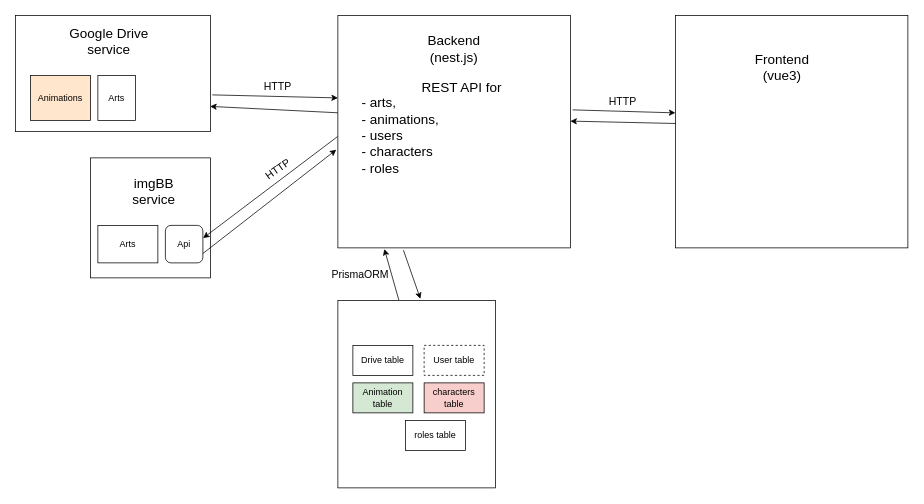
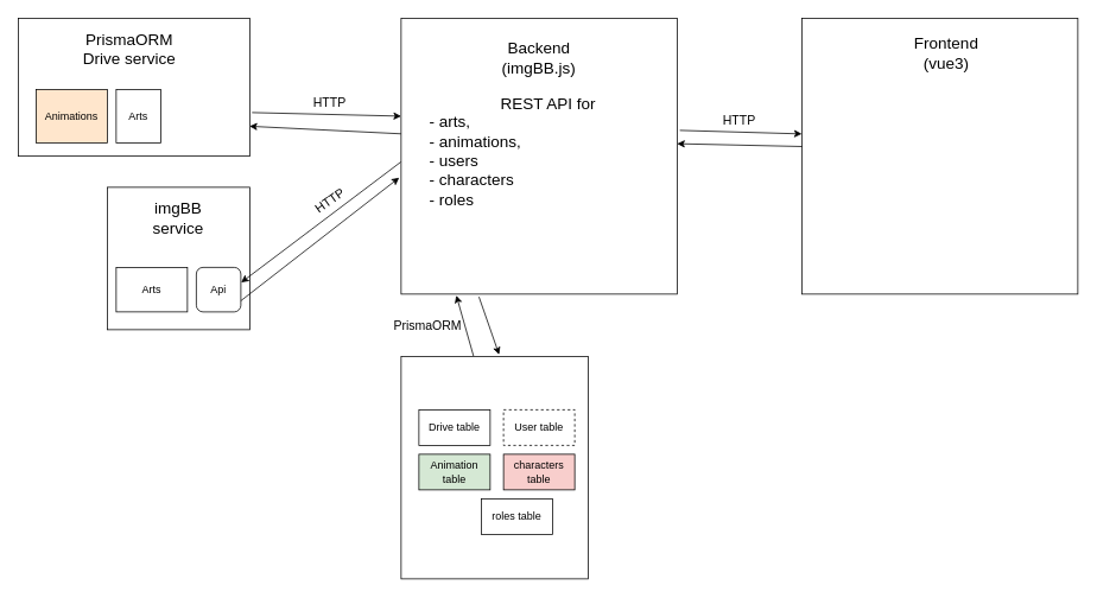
- <mxCell id="23" value="&lt;span style=&quot;font-size: 18px;&quot;&gt;Google Drive service&lt;/span&gt;" style="text;strokeColor=none;align=center;fillColor=none;html=1;verticalAlign=middle;whiteSpace=wrap;rounded=0;" parent="1" vertex="1"><mxGeometry x="90" y="20" width="110" height="70" as="geometry" /></mxCell>
+ <mxCell id="23" value="&lt;span style=&quot;font-size: 18px;&quot;&gt;PrismaORM Drive service&lt;/span&gt;" style="text;strokeColor=none;align=center;fillColor=none;html=1;verticalAlign=middle;whiteSpace=wrap;rounded=0;" parent="1" vertex="1"><mxGeometry x="90" y="20" width="110" height="70" as="geometry" /></mxCell>
- <mxCell id="3" value="&lt;font style=&quot;font-size: 18px;&quot;&gt;Backend (nest.js)&lt;/font&gt;" style="text;strokeColor=none;align=center;fillColor=none;html=1;verticalAlign=middle;whiteSpace=wrap;rounded=0;" parent="1" vertex="1"><mxGeometry x="550" y="30" width="110" height="70" as="geometry" /></mxCell>
+ <mxCell id="3" value="&lt;font style=&quot;font-size: 18px;&quot;&gt;Backend (imgBB.js)&lt;/font&gt;" style="text;strokeColor=none;align=center;fillColor=none;html=1;verticalAlign=middle;whiteSpace=wrap;rounded=0;" parent="1" vertex="1"><mxGeometry x="550" y="30" width="110" height="70" as="geometry" /></mxCell>
- <mxCell id="22" value="&lt;div&gt;&lt;span style=&quot;font-size: 18px;&quot;&gt;Frontend&lt;/span&gt;&lt;/div&gt;&lt;div&gt;&lt;span style=&quot;font-size: 18px;&quot;&gt;(vue3)&lt;/span&gt;&lt;/div&gt;" style="text;strokeColor=none;align=center;fillColor=none;html=1;verticalAlign=middle;whiteSpace=wrap;rounded=0;" vertex="1" parent="1"><mxGeometry x="980" y="60" width="125" height="60" as="geometry" /></mxCell>
+ <mxCell id="22" value="&lt;div&gt;&lt;span style=&quot;font-size: 18px;&quot;&gt;Frontend&lt;/span&gt;&lt;/div&gt;&lt;div&gt;&lt;span style=&quot;font-size: 18px;&quot;&gt;(vue3)&lt;/span&gt;&lt;/div&gt;" style="text;strokeColor=none;align=center;fillColor=none;html=1;verticalAlign=middle;whiteSpace=wrap;rounded=0;" vertex="1" parent="1"><mxGeometry x="1000" y="30" width="125" height="60" as="geometry" /></mxCell>
- <mxCell id="6" value="&lt;span style=&quot;font-size: 18px;&quot;&gt;imgBB service&lt;/span&gt;" style="text;strokeColor=none;align=center;fillColor=none;html=1;verticalAlign=middle;whiteSpace=wrap;rounded=0;" parent="1" vertex="1"><mxGeometry x="150" y="220" width="110" height="70" as="geometry" /></mxCell>
+ <mxCell id="6" value="&lt;span style=&quot;font-size: 18px;&quot;&gt;imgBB service&lt;/span&gt;" style="text;strokeColor=none;align=center;fillColor=none;html=1;verticalAlign=middle;whiteSpace=wrap;rounded=0;" parent="1" vertex="1"><mxGeometry x="145" y="210" width="110" height="70" as="geometry" /></mxCell>
